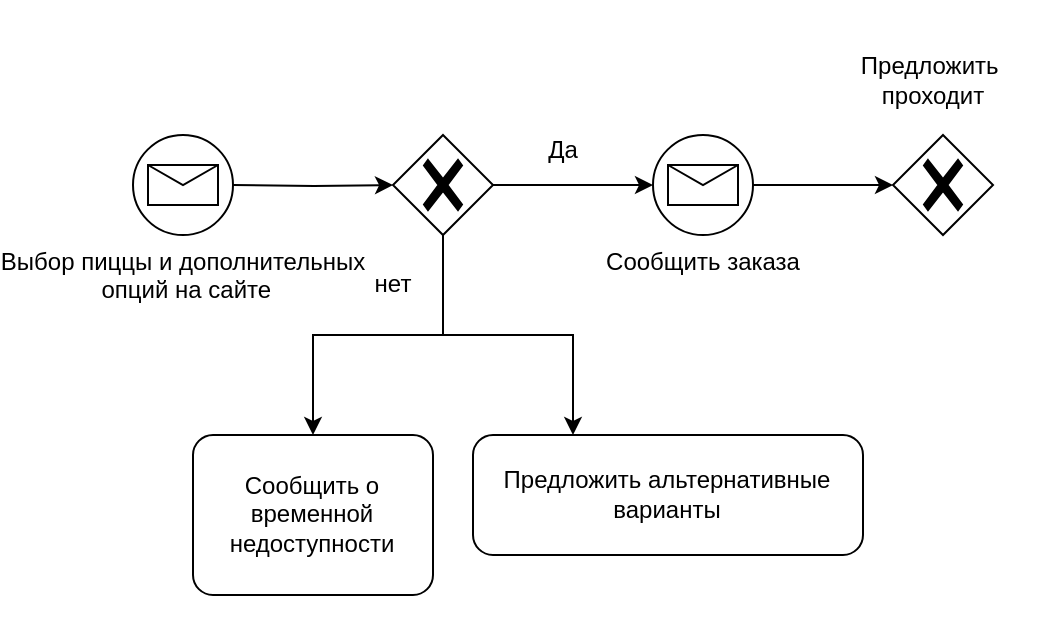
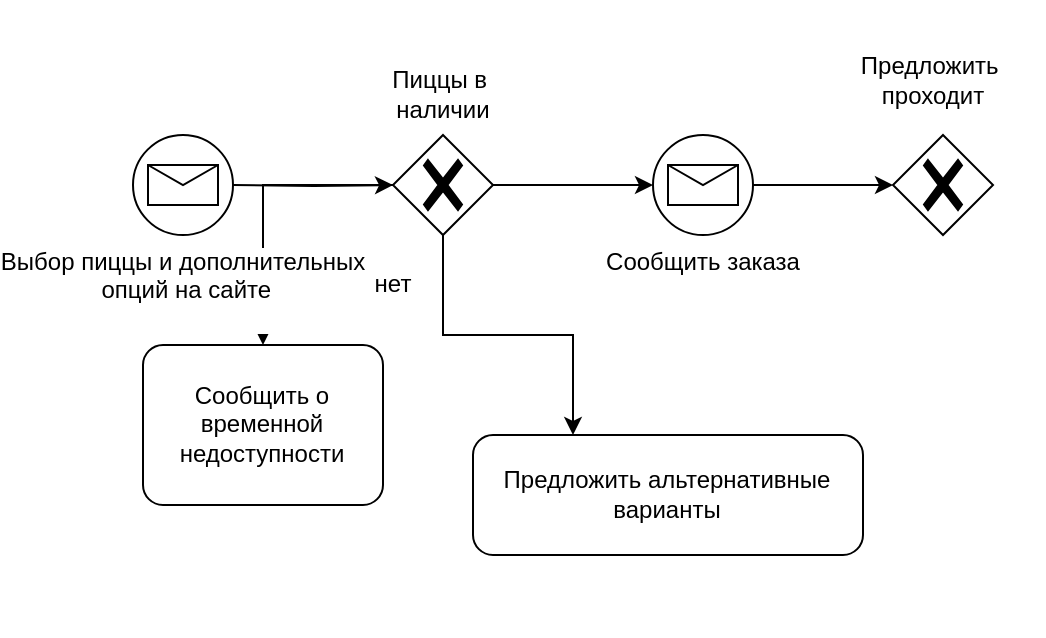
+ <mxCell id="10" value="Пиццы в&amp;nbsp;&lt;div&gt;наличии&lt;/div&gt;" style="text;html=1;align=center;verticalAlign=middle;resizable=0;points=[];autosize=1;strokeColor=none;fillColor=none;" vertex="1" parent="1"><mxGeometry x="140" y="27" width="70" height="40" as="geometry" /></mxCell>
- <mxCell id="16" value="Да" style="text;html=1;align=center;verticalAlign=middle;resizable=0;points=[];autosize=1;strokeColor=none;fillColor=none;" vertex="1" parent="1"><mxGeometry x="215" y="60" width="40" height="30" as="geometry" /></mxCell>
- <mxCell id="7" value="Сообщить о временной недоступности" style="points=[[0.25,0,0],[0.5,0,0],[0.75,0,0],[1,0.25,0],[1,0.5,0],[1,0.75,0],[0.75,1,0],[0.5,1,0],[0.25,1,0],[0,0.75,0],[0,0.5,0],[0,0.25,0]];shape=mxgraph.bpmn.task;whiteSpace=wrap;rectStyle=rounded;size=10;html=1;container=1;expand=0;collapsible=0;taskMarker=abstract;" vertex="1" parent="1"><mxGeometry x="50" y="217" width="120" height="80" as="geometry" /></mxCell>
+ <mxCell id="7" value="Сообщить о временной недоступности" style="points=[[0.25,0,0],[0.5,0,0],[0.75,0,0],[1,0.25,0],[1,0.5,0],[1,0.75,0],[0.75,1,0],[0.5,1,0],[0.25,1,0],[0,0.75,0],[0,0.5,0],[0,0.25,0]];shape=mxgraph.bpmn.task;whiteSpace=wrap;rectStyle=rounded;size=10;html=1;container=1;expand=0;collapsible=0;taskMarker=abstract;" vertex="1" parent="1"><mxGeometry x="25" y="172" width="120" height="80" as="geometry" /></mxCell>
